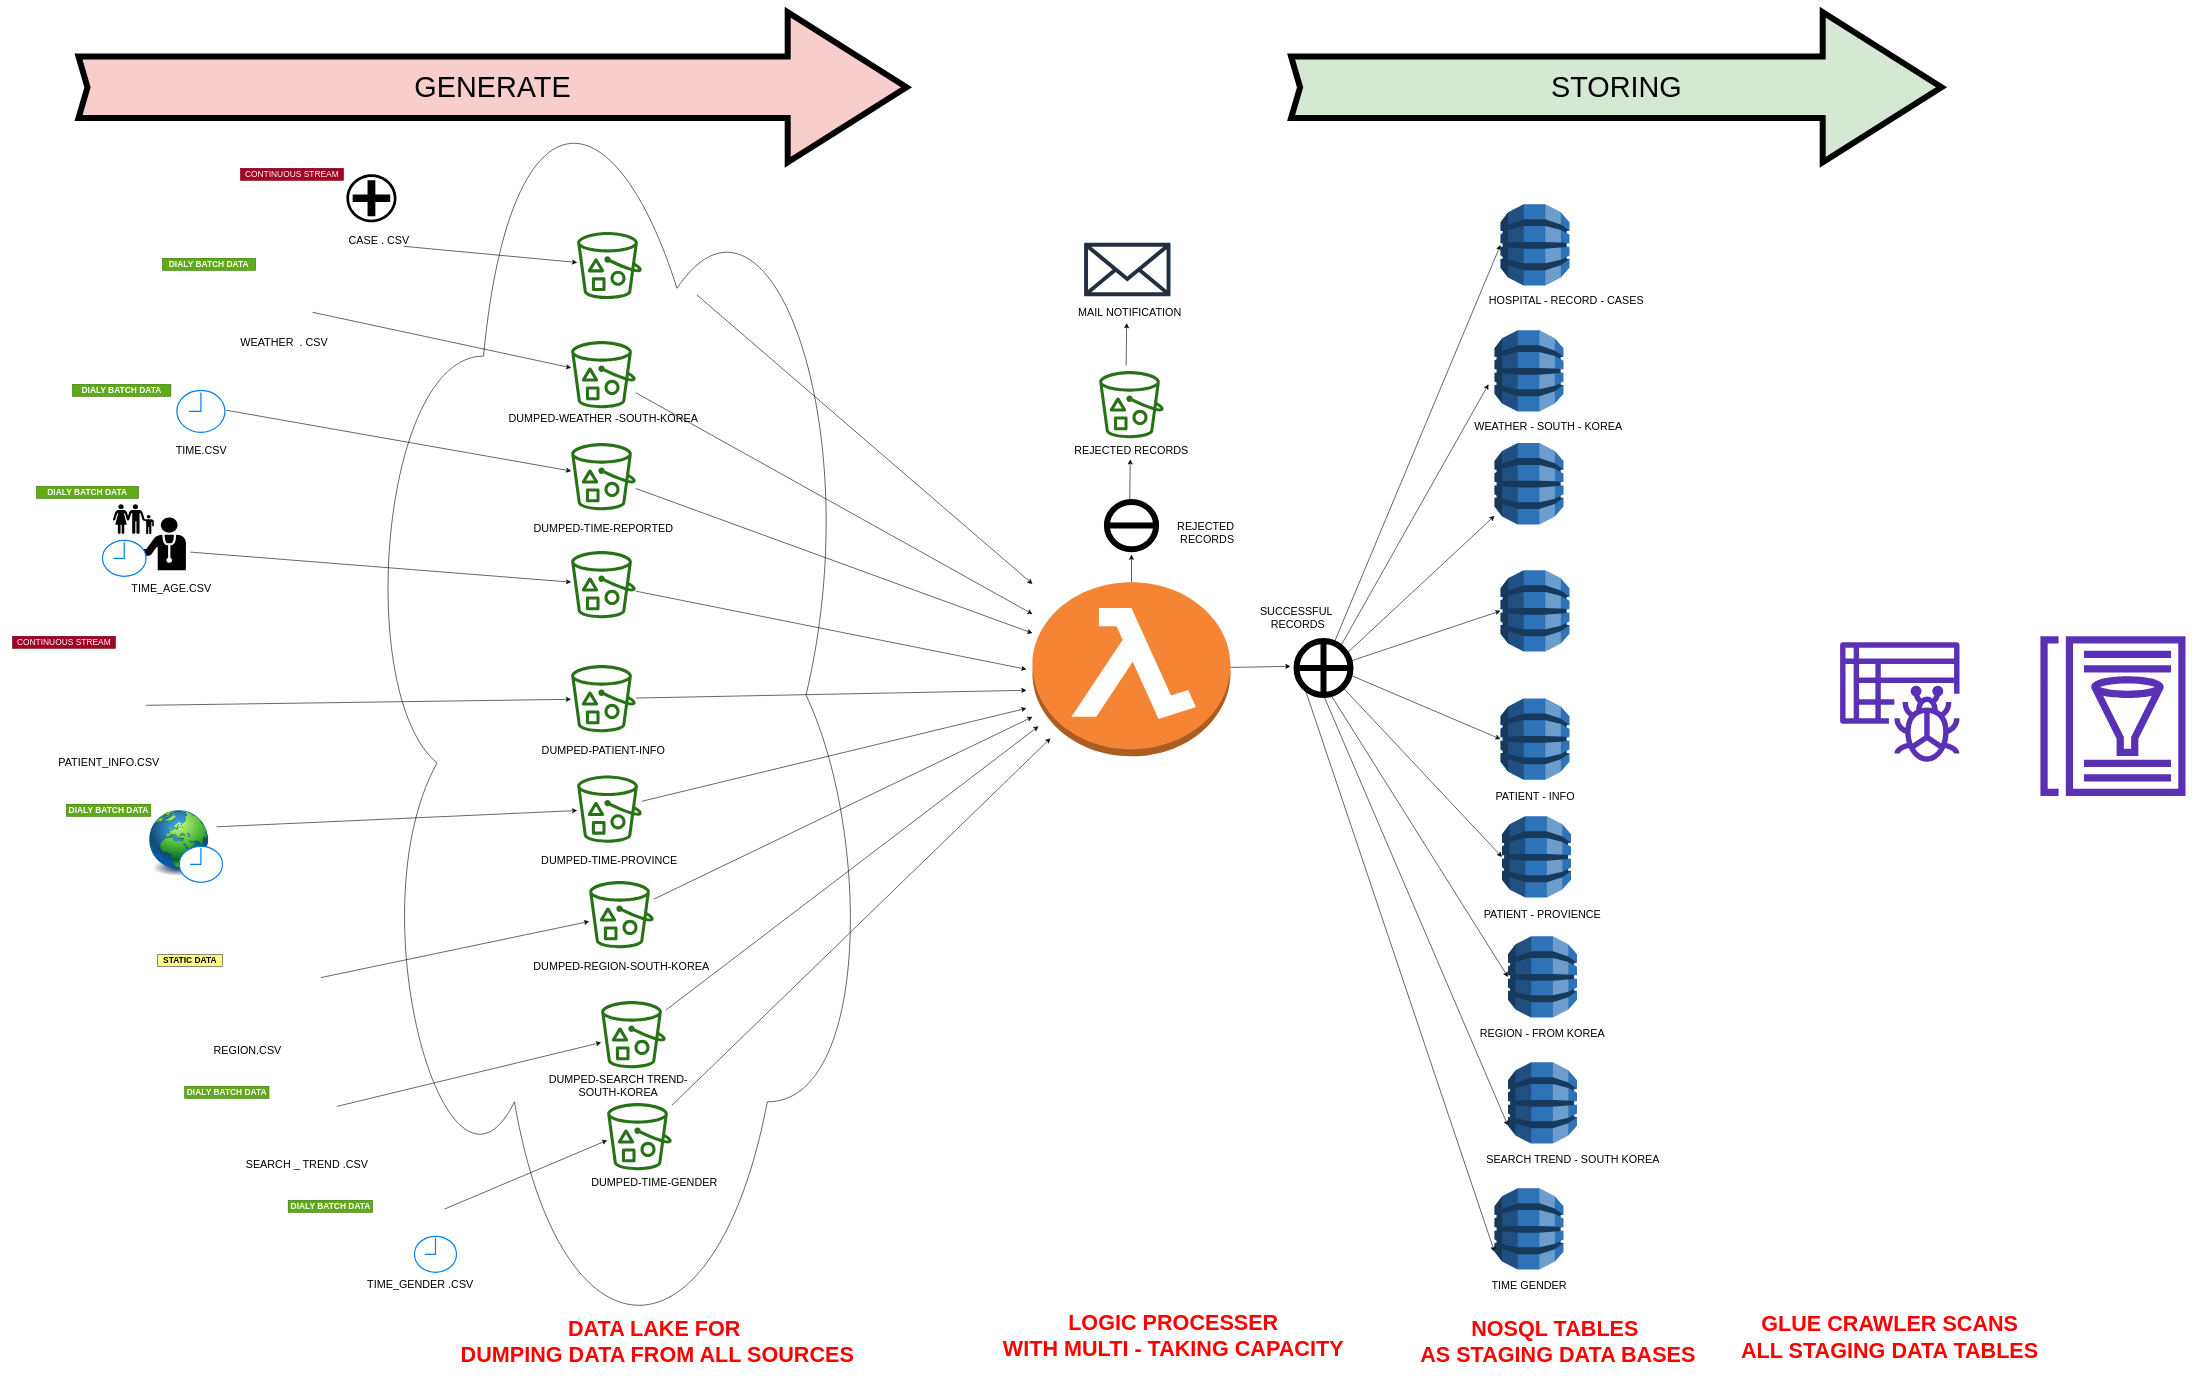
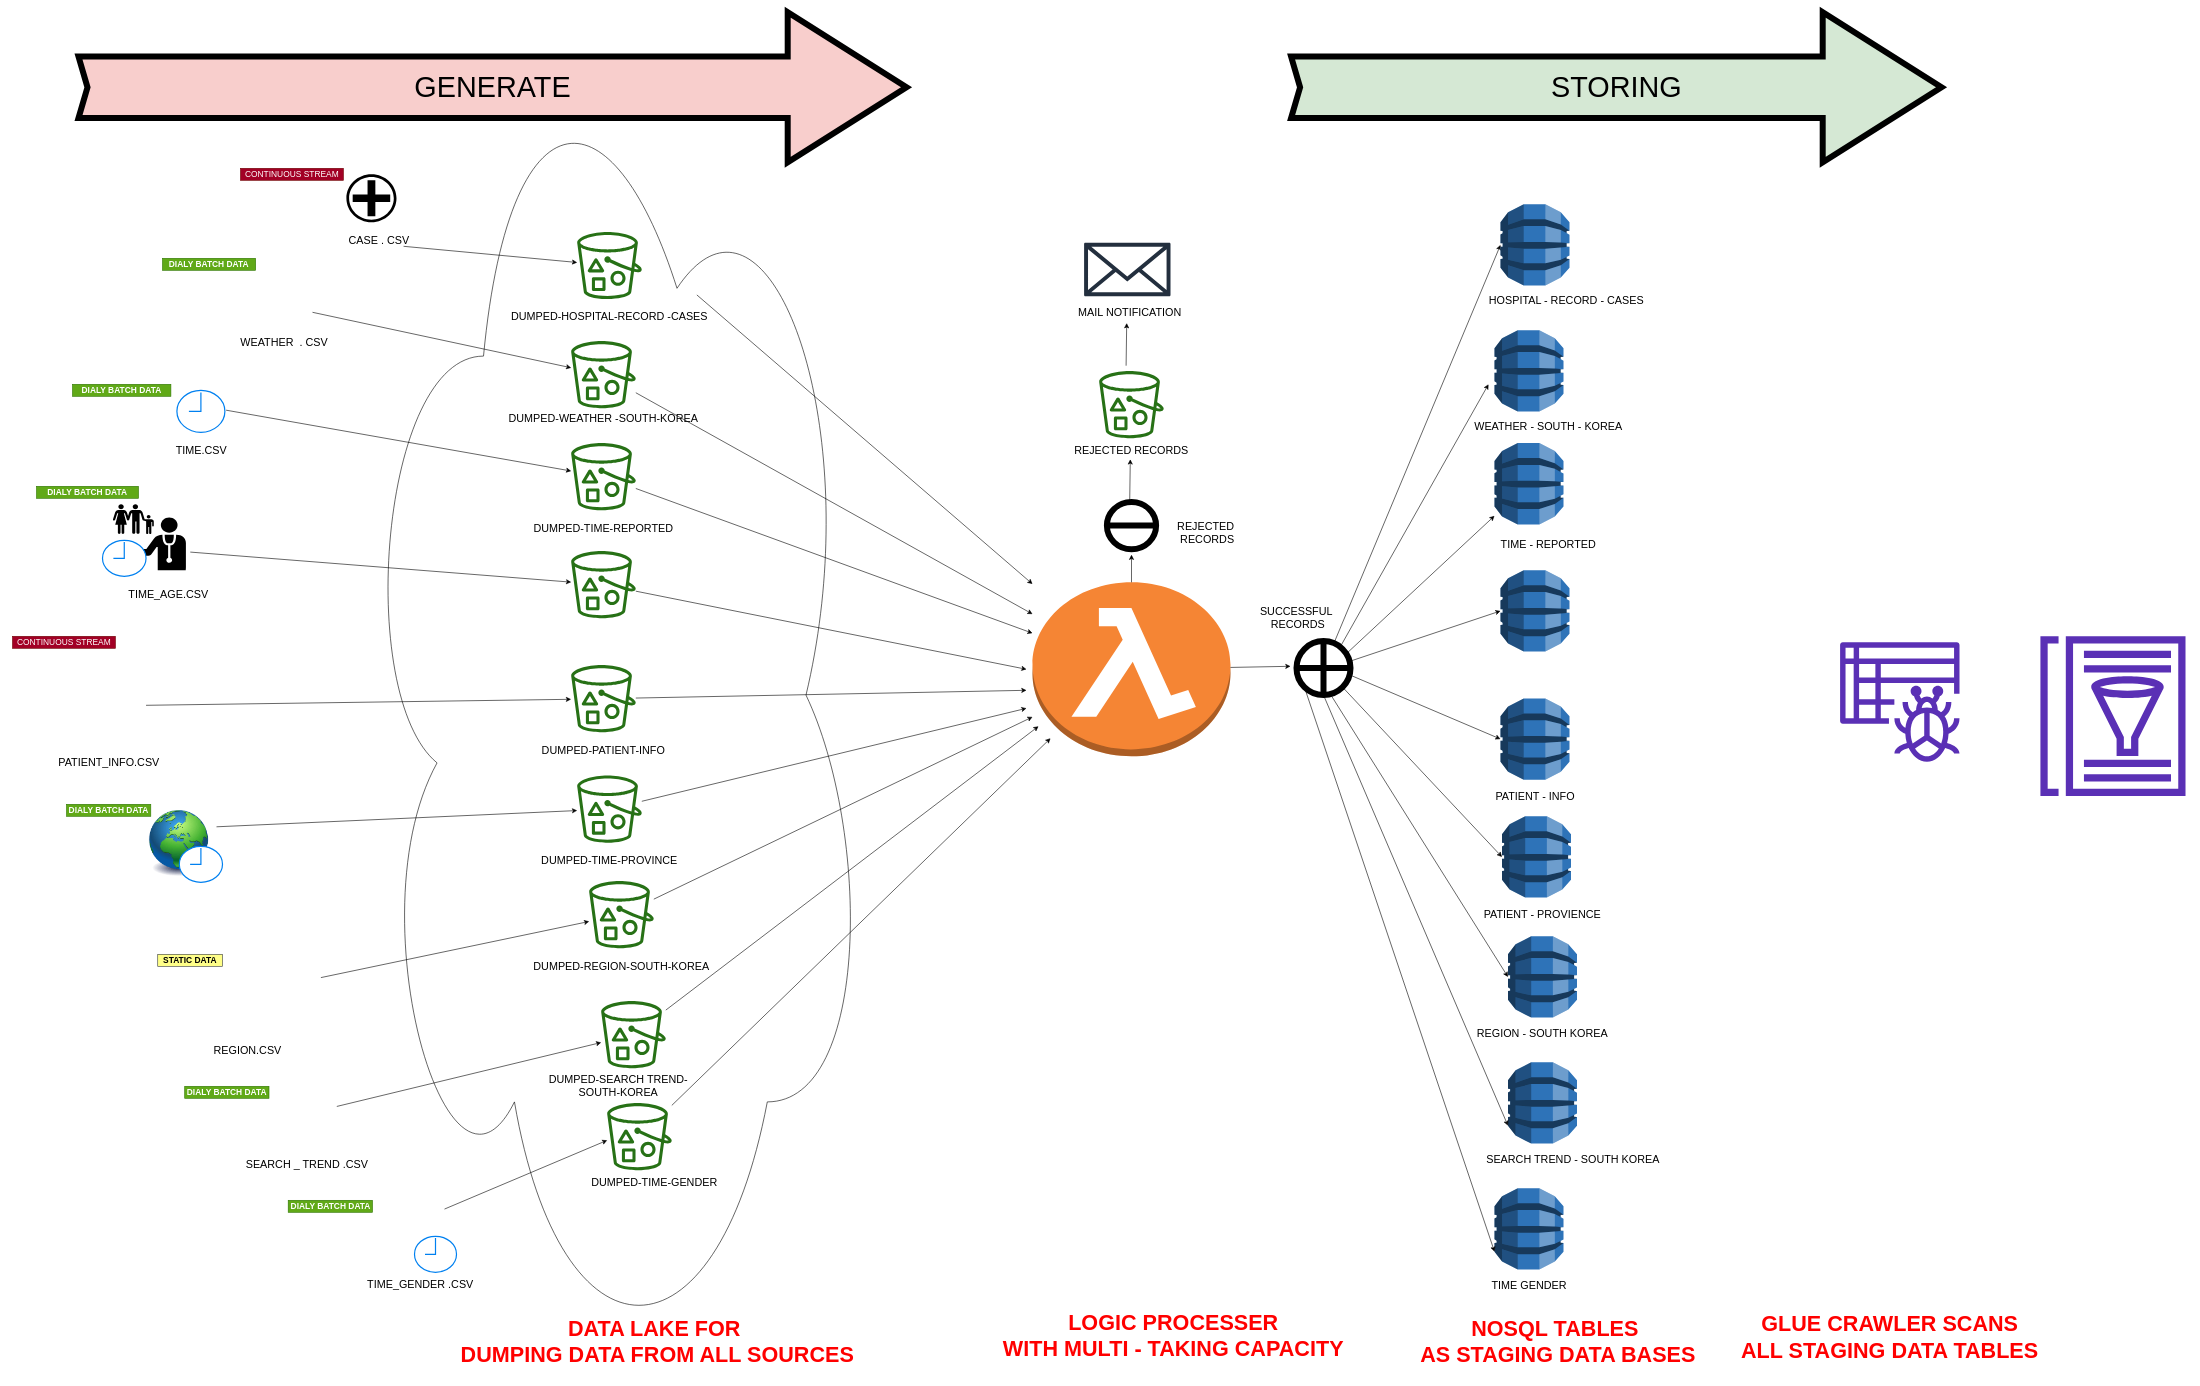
+ <mxCell id="35" value="&lt;span style=&quot;font-size: 18px&quot;&gt;DUMPED-HOSPITAL-RECORD -CASES&lt;/span&gt;" style="text;html=1;strokeColor=none;fillColor=none;align=center;verticalAlign=middle;whiteSpace=wrap;rounded=0;" vertex="1" parent="1"><mxGeometry x="840" y="518" width="350" height="20" as="geometry" /></mxCell>
+ <mxCell id="80" value="&lt;span style=&quot;font-size: 18px&quot;&gt;TIME - REPORTED&lt;/span&gt;" style="text;html=1;strokeColor=none;fillColor=none;align=center;verticalAlign=middle;whiteSpace=wrap;rounded=0;" vertex="1" parent="1"><mxGeometry x="2390" y="898" width="380" height="20" as="geometry" /></mxCell>
- <mxCell id="25" value="&lt;font style=&quot;font-size: 18px&quot;&gt;TIME_AGE.CSV&lt;/font&gt;" style="text;html=1;strokeColor=none;fillColor=none;align=center;verticalAlign=middle;whiteSpace=wrap;rounded=0;" vertex="1" parent="1"><mxGeometry x="157" y="970" width="256" height="20" as="geometry" /></mxCell>
+ <mxCell id="25" value="&lt;font style=&quot;font-size: 18px&quot;&gt;TIME_AGE.CSV&lt;/font&gt;" style="text;html=1;strokeColor=none;fillColor=none;align=center;verticalAlign=middle;whiteSpace=wrap;rounded=0;" vertex="1" parent="1"><mxGeometry x="152" y="980" width="256" height="20" as="geometry" /></mxCell>
- <mxCell id="93" value="&lt;span style=&quot;font-size: 18px&quot;&gt;REGION - FROM KOREA&lt;/span&gt;" style="text;html=1;strokeColor=none;fillColor=none;align=center;verticalAlign=middle;whiteSpace=wrap;rounded=0;" vertex="1" parent="1"><mxGeometry x="2380" y="1713" width="380" height="20" as="geometry" /></mxCell>
+ <mxCell id="93" value="&lt;span style=&quot;font-size: 18px&quot;&gt;REGION - SOUTH KOREA&lt;/span&gt;" style="text;html=1;strokeColor=none;fillColor=none;align=center;verticalAlign=middle;whiteSpace=wrap;rounded=0;" vertex="1" parent="1"><mxGeometry x="2380" y="1713" width="380" height="20" as="geometry" /></mxCell>
